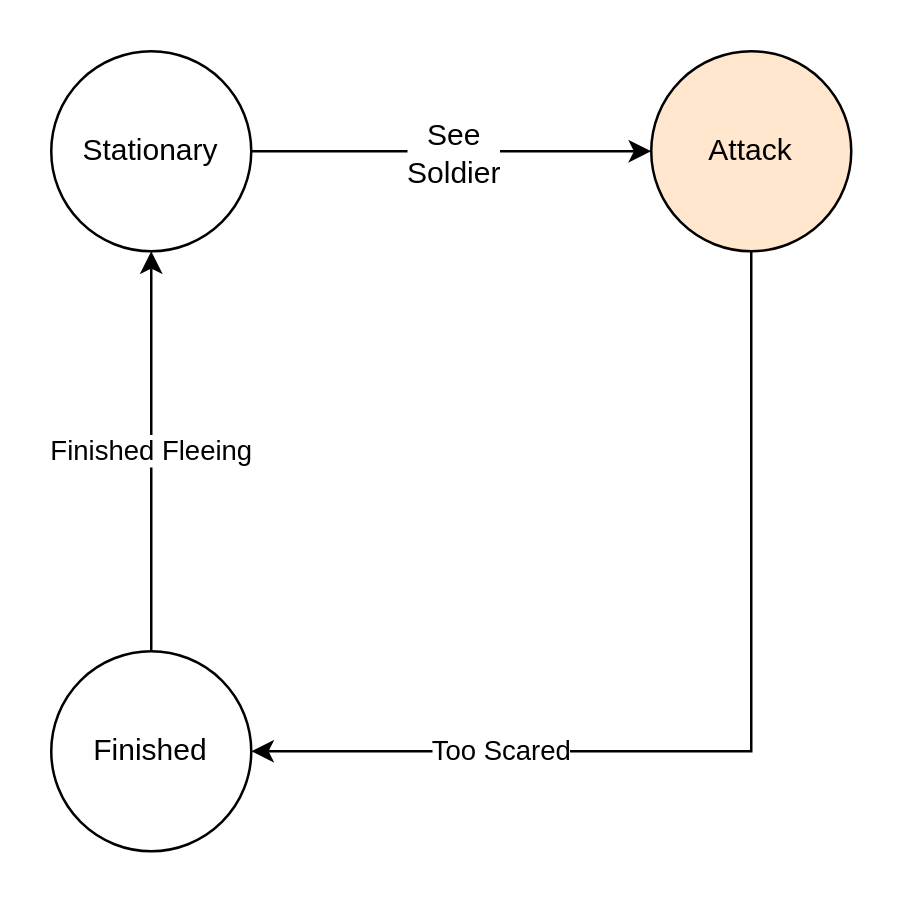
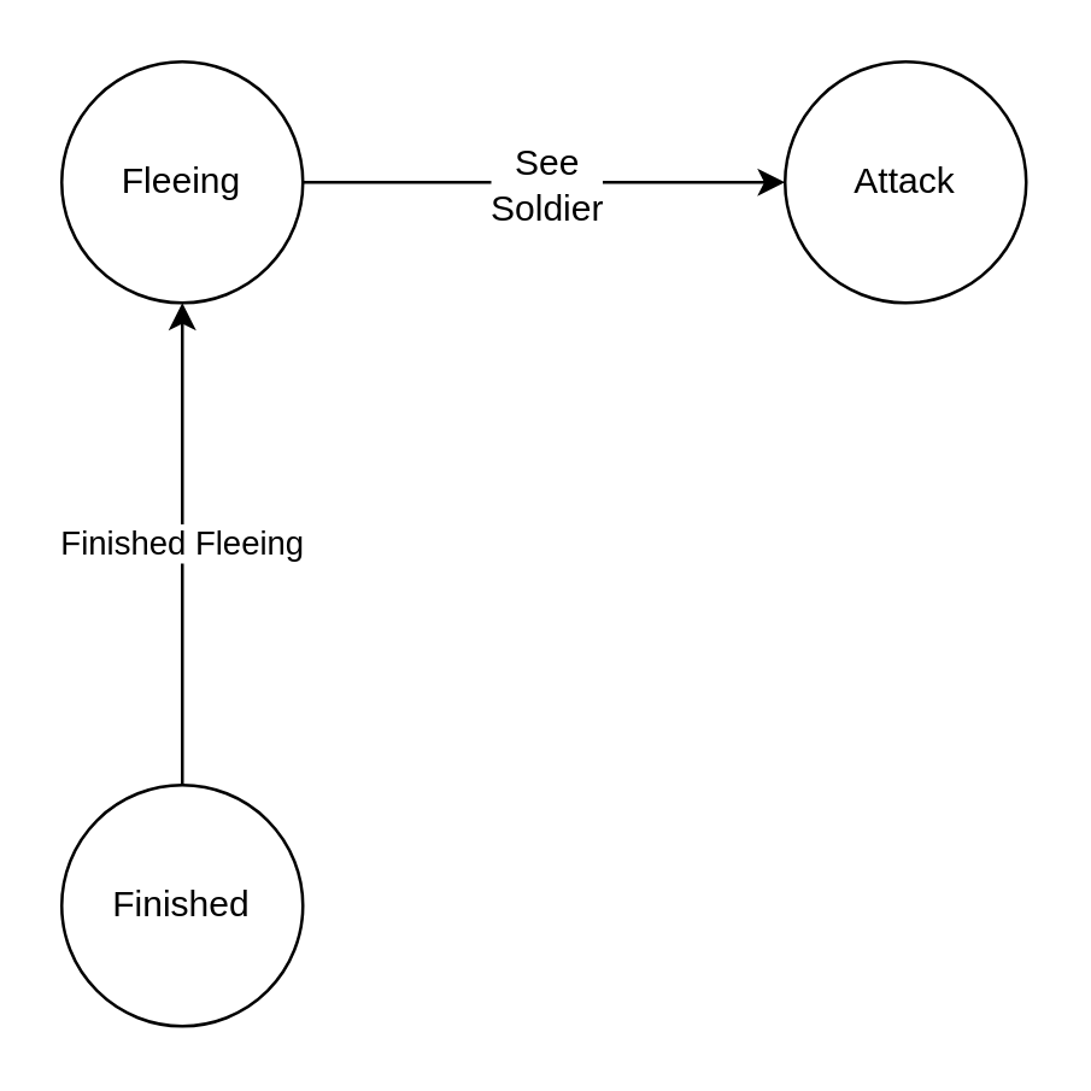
- <mxCell id="4" value="Stationary" style="ellipse;whiteSpace=wrap;html=1;aspect=fixed;" parent="1" vertex="1"><mxGeometry x="20" y="20" width="80" height="80" as="geometry" /></mxCell>
+ <mxCell id="4" value="Fleeing" style="ellipse;whiteSpace=wrap;html=1;aspect=fixed;" parent="1" vertex="1"><mxGeometry x="20" y="20" width="80" height="80" as="geometry" /></mxCell>
- <mxCell id="6" value="Attack" style="ellipse;whiteSpace=wrap;html=1;aspect=fixed;fillColor=#ffe6cc;" parent="1" vertex="1"><mxGeometry x="260" y="20" width="80" height="80" as="geometry" /></mxCell>
+ <mxCell id="6" value="Attack" style="ellipse;whiteSpace=wrap;html=1;aspect=fixed;" parent="1" vertex="1"><mxGeometry x="260" y="20" width="80" height="80" as="geometry" /></mxCell>
- <mxCell id="5" value="Too Scared" style="edgeStyle=orthogonalEdgeStyle;rounded=0;orthogonalLoop=1;jettySize=auto;html=1;entryX=1;entryY=0.5;entryDx=0;entryDy=0;" parent="1" source="6" target="7" edge="1"><mxGeometry x="0.5" relative="1" as="geometry"><Array as="points"><mxPoint x="300" y="300" /></Array><mxPoint as="offset" /></mxGeometry></mxCell>
